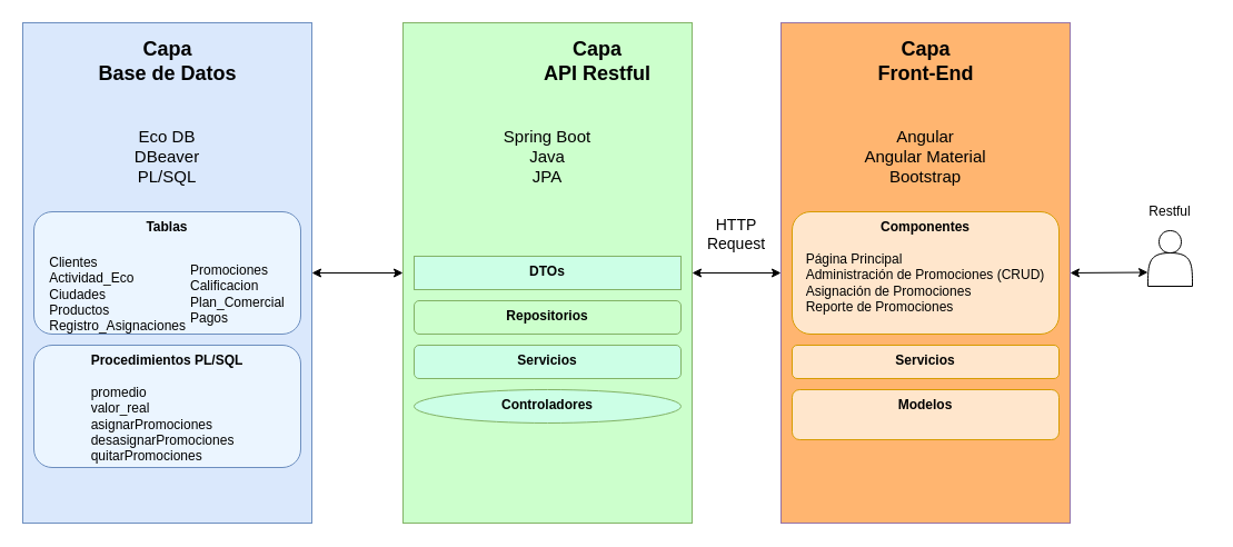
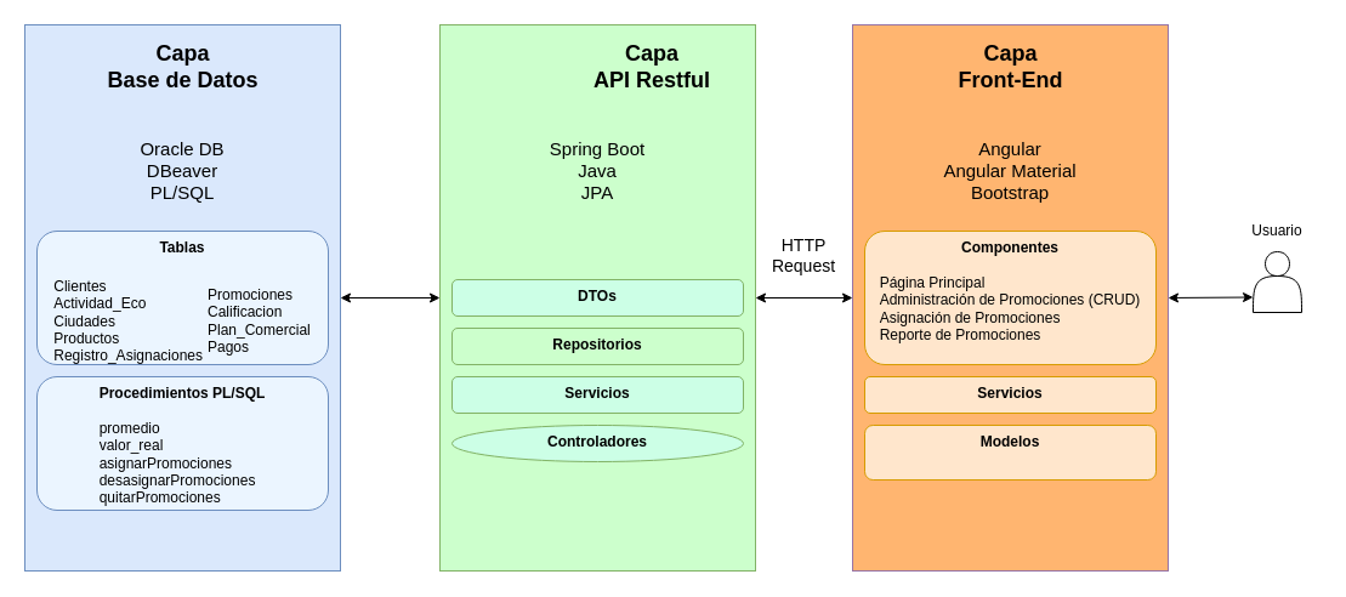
- <mxCell id="4" value="Eco DB&lt;br&gt;DBeaver&lt;br&gt;PL/SQL" style="text;html=1;strokeColor=none;fillColor=none;align=center;verticalAlign=middle;whiteSpace=wrap;rounded=0;fontSize=15;" parent="1" vertex="1"><mxGeometry x="105" y="110" width="90" height="60" as="geometry" /></mxCell>
+ <mxCell id="4" value="Oracle DB&lt;br&gt;DBeaver&lt;br&gt;PL/SQL" style="text;html=1;strokeColor=none;fillColor=none;align=center;verticalAlign=middle;whiteSpace=wrap;rounded=0;fontSize=15;" parent="1" vertex="1"><mxGeometry x="105" y="110" width="90" height="60" as="geometry" /></mxCell>
- <mxCell id="6" value="Restful" style="text;html=1;strokeColor=none;fillColor=none;align=center;verticalAlign=middle;whiteSpace=wrap;rounded=0;" parent="1" vertex="1"><mxGeometry x="1017" y="180" width="70" height="20" as="geometry" /></mxCell>
+ <mxCell id="6" value="Usuario" style="text;html=1;strokeColor=none;fillColor=none;align=center;verticalAlign=middle;whiteSpace=wrap;rounded=0;" parent="1" vertex="1"><mxGeometry x="1017" y="180" width="70" height="20" as="geometry" /></mxCell>
- <mxCell id="21" value="&lt;b&gt;DTOs&lt;/b&gt;" style="whiteSpace=wrap;html=1;verticalAlign=top;strokeColor=#82b366;fillColor=#CCFFE6;rounded=0;" parent="17" vertex="1"><mxGeometry x="10" y="210" width="240" height="30" as="geometry" /></mxCell>
+ <mxCell id="21" value="&lt;b&gt;DTOs&lt;/b&gt;" style="rounded=1;whiteSpace=wrap;html=1;verticalAlign=top;strokeColor=#82b366;fillColor=#CCFFE6;" parent="17" vertex="1"><mxGeometry x="10" y="210" width="240" height="30" as="geometry" /></mxCell>
